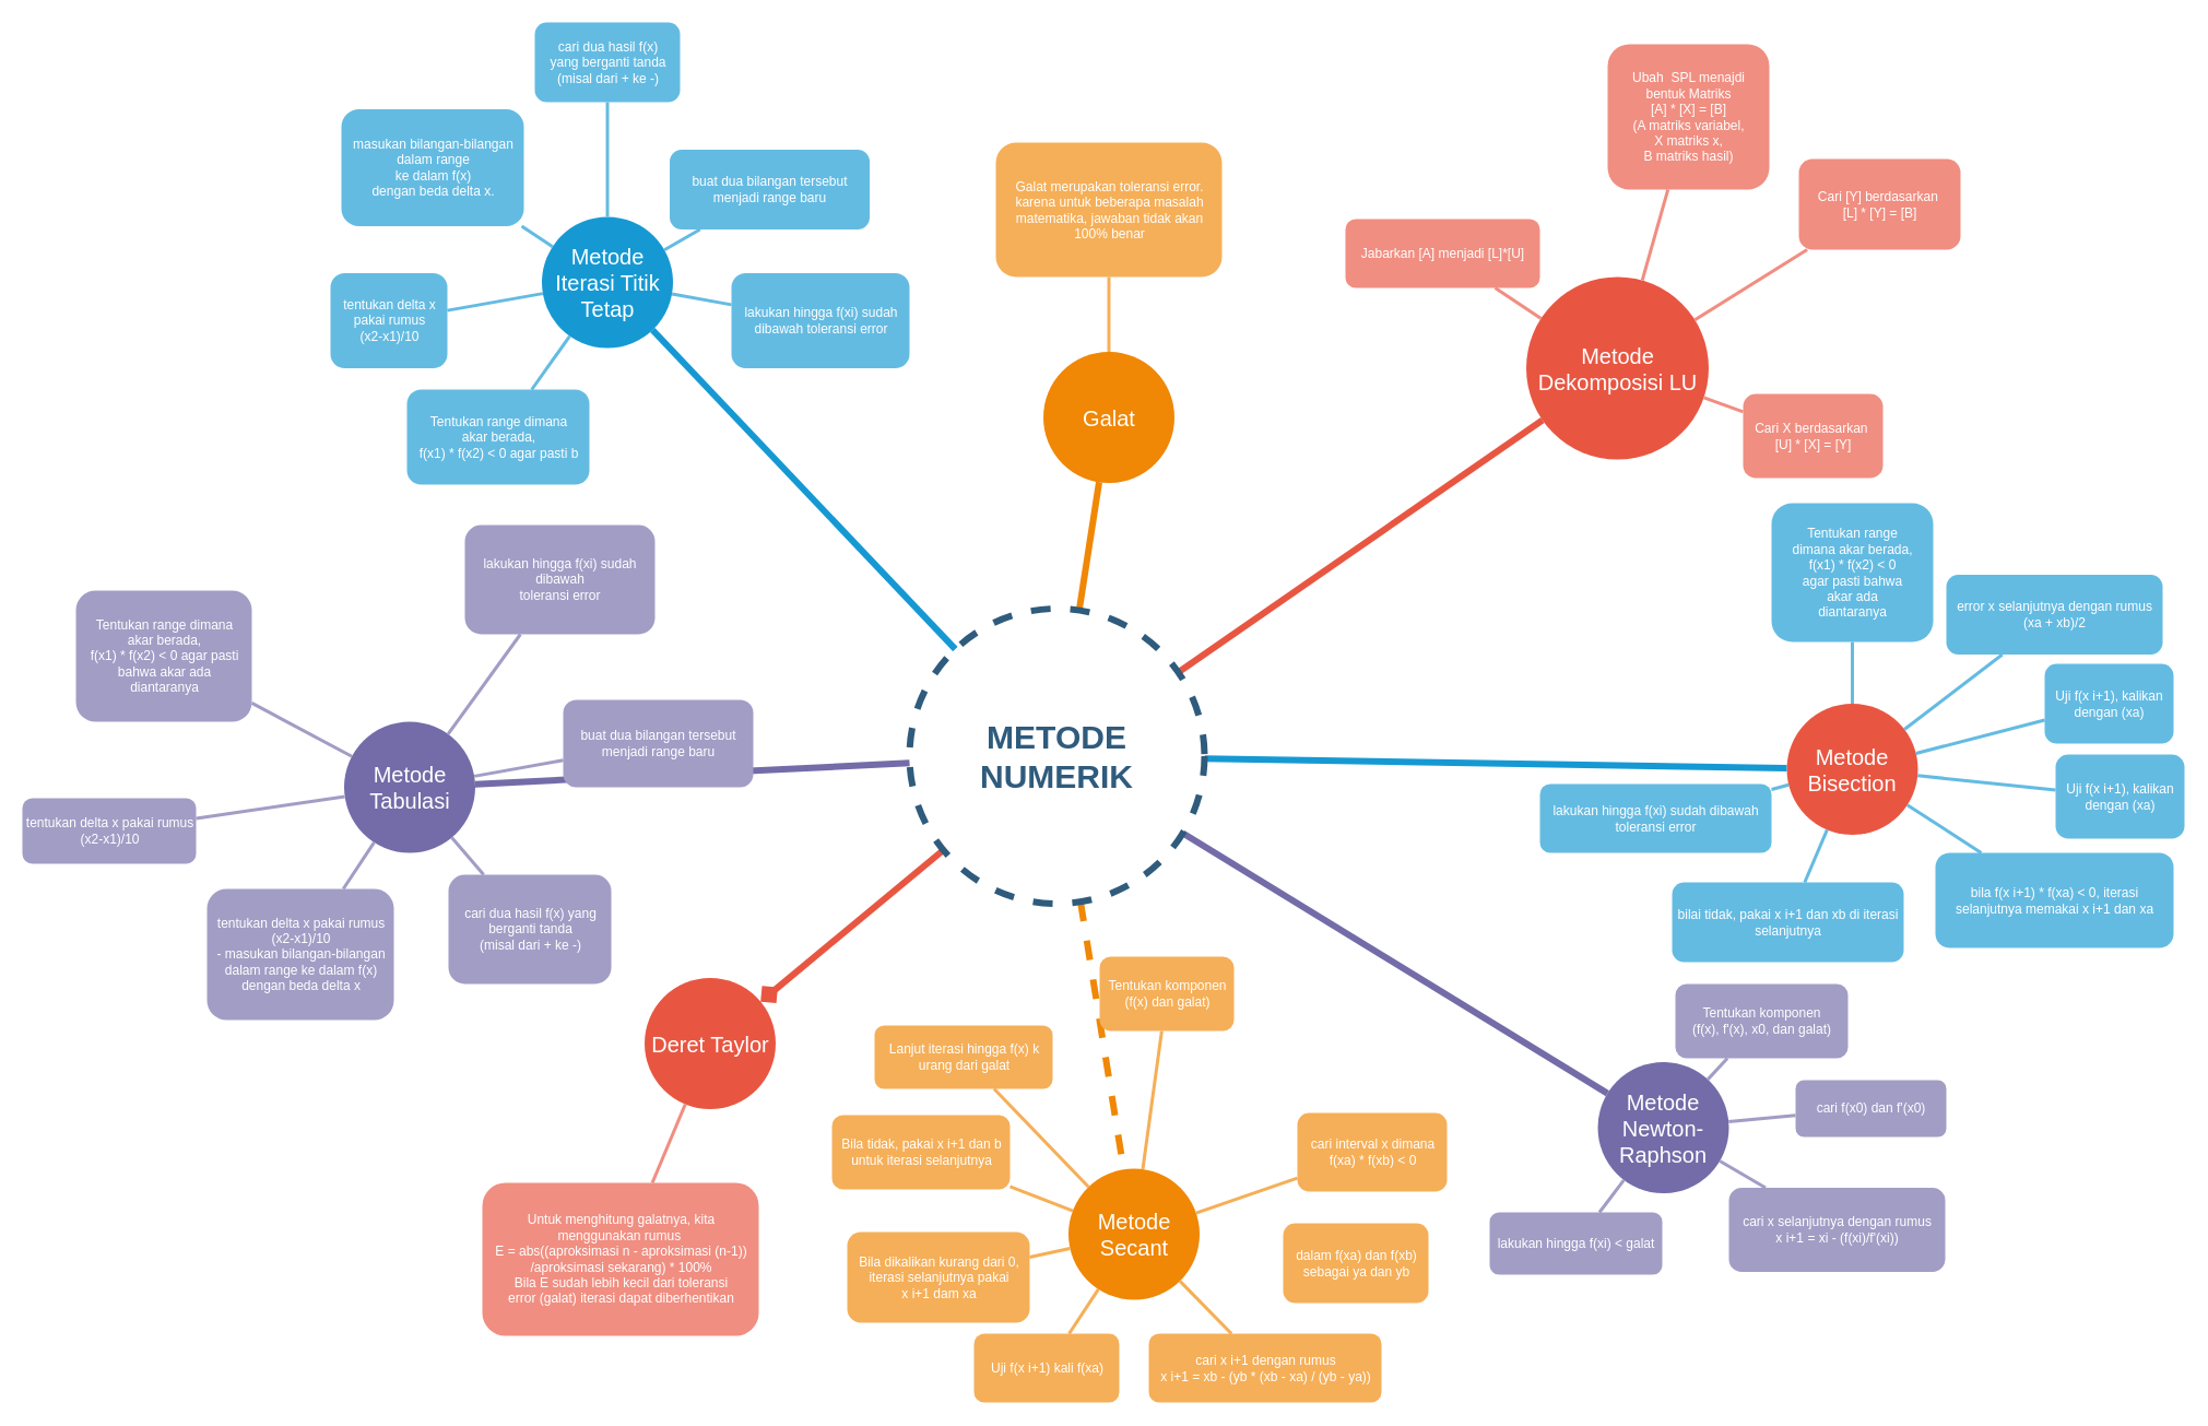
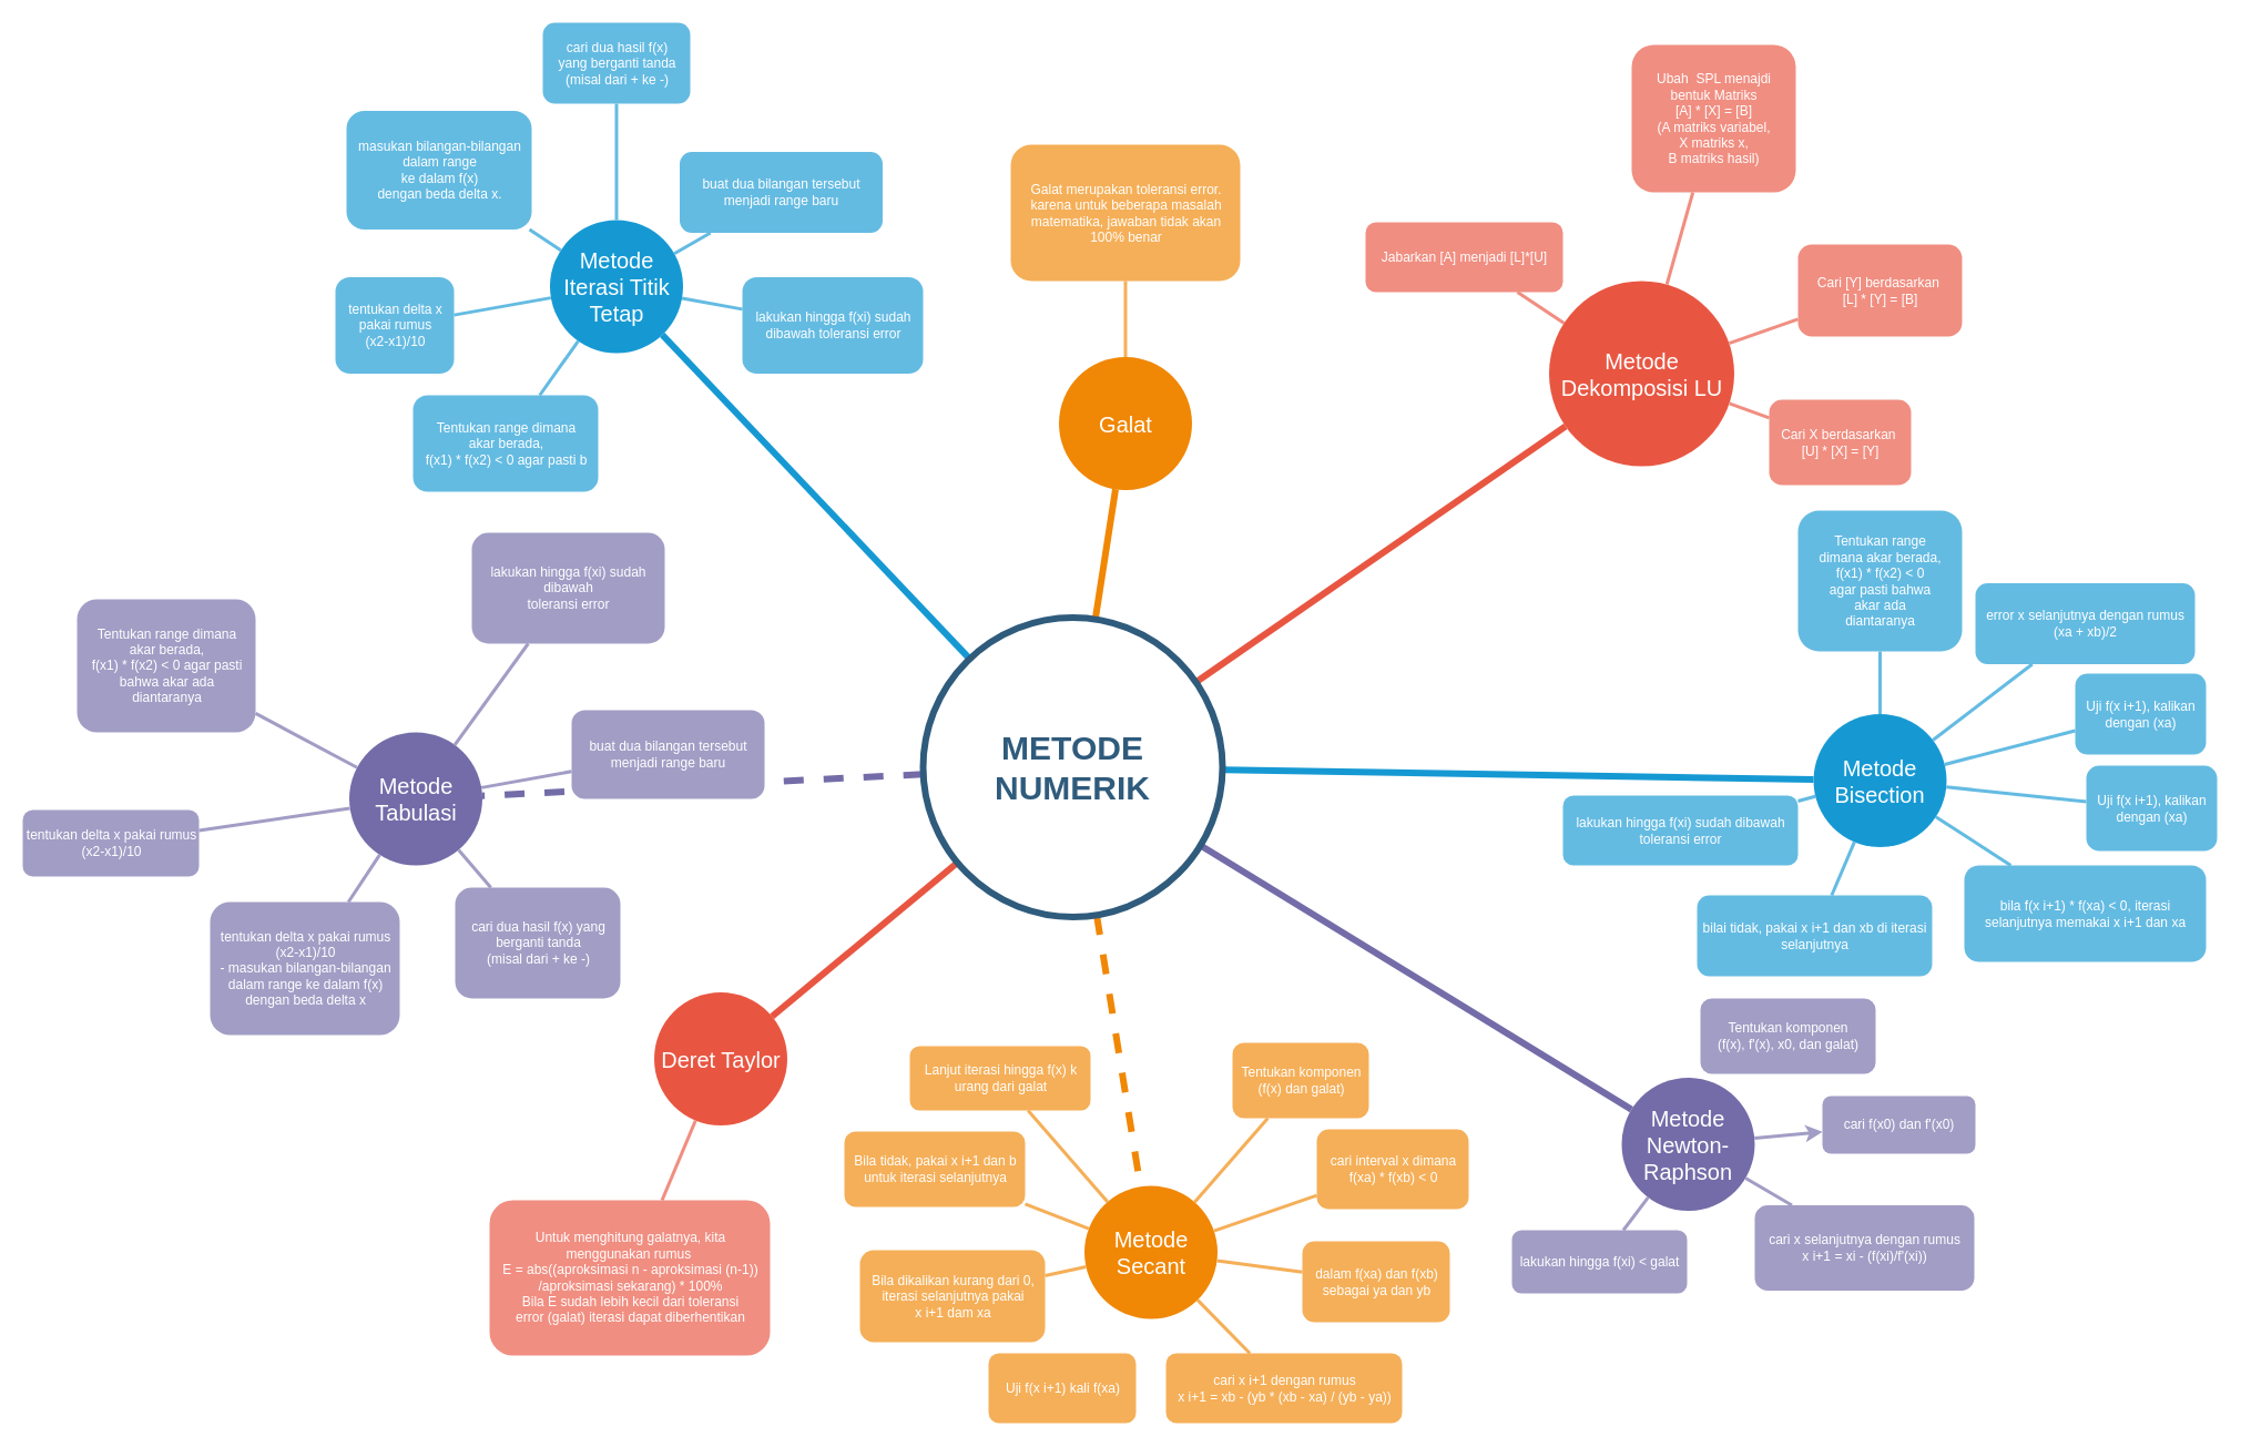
- <mxCell id="34" value="Cari [Y] berdasarkan&amp;nbsp;&lt;br/&gt;[L] * [Y] = [B]&lt;br/&gt;" style="rounded=1;fillColor=#f08e81;strokeColor=none;strokeWidth=3;shadow=0;html=1;fontColor=#FFFFFF;" parent="1" vertex="1"><mxGeometry x="1646" y="145" width="148" height="83" as="geometry" /></mxCell>
+ <mxCell id="34" value="Cari [Y] berdasarkan&amp;nbsp;&lt;br/&gt;[L] * [Y] = [B]&lt;br/&gt;" style="rounded=1;fillColor=#f08e81;strokeColor=none;strokeWidth=3;shadow=0;html=1;fontColor=#FFFFFF;" parent="1" vertex="1"><mxGeometry x="1621" y="220" width="148" height="83" as="geometry" /></mxCell>
- <mxCell id="79" value="METODE NUMERIK" style="ellipse;whiteSpace=wrap;html=1;shadow=0;fontFamily=Helvetica;fontSize=30;fontColor=#2F5B7C;align=center;strokeColor=#2F5B7C;strokeWidth=6;fillColor=#FFFFFF;fontStyle=1;gradientColor=none;dashed=1;" parent="1" vertex="1"><mxGeometry x="832" y="556.5" width="270" height="270" as="geometry" /></mxCell>
+ <mxCell id="79" value="METODE NUMERIK" style="ellipse;whiteSpace=wrap;html=1;shadow=0;fontFamily=Helvetica;fontSize=30;fontColor=#2F5B7C;align=center;strokeColor=#2F5B7C;strokeWidth=6;fillColor=#FFFFFF;fontStyle=1;gradientColor=none;" parent="1" vertex="1"><mxGeometry x="832" y="556.5" width="270" height="270" as="geometry" /></mxCell>
- <mxCell id="13" style="endArrow=none;strokeWidth=6;strokeColor=#736CA8;html=1;" parent="1" source="79" target="80" edge="1"><mxGeometry relative="1" as="geometry" /></mxCell>
+ <mxCell id="13" style="endArrow=none;strokeWidth=6;strokeColor=#736CA8;html=1;dashed=1;" parent="1" source="79" target="80" edge="1"><mxGeometry relative="1" as="geometry" /></mxCell>
- <mxCell id="5" value="Metode Bisection" style="ellipse;whiteSpace=wrap;html=1;shadow=0;fontFamily=Helvetica;fontSize=20;fontColor=#FFFFFF;align=center;strokeWidth=3;fillColor=#e85642;strokeColor=none;" parent="1" vertex="1"><mxGeometry x="1635" y="643.5" width="120" height="120" as="geometry" /></mxCell>
+ <mxCell id="5" value="Metode Bisection" style="ellipse;whiteSpace=wrap;html=1;shadow=0;fontFamily=Helvetica;fontSize=20;fontColor=#FFFFFF;align=center;strokeWidth=3;fillColor=#1699D3;strokeColor=none;" parent="1" vertex="1"><mxGeometry x="1635" y="643.5" width="120" height="120" as="geometry" /></mxCell>
- <mxCell id="16" value="" style="edgeStyle=none;endArrow=diamond;strokeWidth=6;strokeColor=#E85642;html=1;" parent="1" source="79" target="8" edge="1"><mxGeometry x="181" y="226.5" width="100" height="100" as="geometry"><mxPoint x="52" y="206.5" as="sourcePoint" /><mxPoint x="152" y="106.5" as="targetPoint" /></mxGeometry></mxCell>
+ <mxCell id="16" value="" style="edgeStyle=none;endArrow=none;strokeWidth=6;strokeColor=#E85642;html=1;" parent="1" source="79" target="8" edge="1"><mxGeometry x="181" y="226.5" width="100" height="100" as="geometry"><mxPoint x="52" y="206.5" as="sourcePoint" /><mxPoint x="152" y="106.5" as="targetPoint" /></mxGeometry></mxCell>
- <mxCell id="67" value="Tentukan komponen &lt;br/&gt;(f(x) dan galat)" style="rounded=1;fillColor=#f5af58;strokeColor=none;strokeWidth=3;shadow=0;html=1;fontColor=#FFFFFF;" parent="1" vertex="1"><mxGeometry x="1006" y="875" width="123" height="68" as="geometry" /></mxCell>
+ <mxCell id="67" value="Tentukan komponen &lt;br/&gt;(f(x) dan galat)" style="rounded=1;fillColor=#f5af58;strokeColor=none;strokeWidth=3;shadow=0;html=1;fontColor=#FFFFFF;" parent="1" vertex="1"><mxGeometry x="1111" y="940" width="123" height="68" as="geometry" /></mxCell>
- <mxCell id="66" value="Lanjut iterasi hingga f(x) k&lt;br&gt;urang dari galat" style="rounded=1;fillColor=#f5af58;strokeColor=none;strokeWidth=3;shadow=0;html=1;fontColor=#FFFFFF;" parent="1" vertex="1"><mxGeometry x="800" y="938" width="163" height="58" as="geometry" /></mxCell>
+ <mxCell id="66" value="Lanjut iterasi hingga f(x) k&lt;br&gt;urang dari galat" style="rounded=1;fillColor=#f5af58;strokeColor=none;strokeWidth=3;shadow=0;html=1;fontColor=#FFFFFF;" parent="1" vertex="1"><mxGeometry x="820" y="943" width="163" height="58" as="geometry" /></mxCell>
- <mxCell id="93" value="" style="edgeStyle=none;endArrow=none;strokeWidth=3;strokeColor=#A29DC5;html=1;" parent="1" source="6" target="54" edge="1"><mxGeometry x="-1294" y="-488.5" width="100" height="100" as="geometry"><mxPoint x="-1423" y="-508.5" as="sourcePoint" /><mxPoint x="-1323" y="-608.5" as="targetPoint" /></mxGeometry></mxCell>
- <mxCell id="57" value="" style="edgeStyle=none;endArrow=none;strokeWidth=3;strokeColor=#A29DC5;html=1;" parent="1" source="6" target="55" edge="1"><mxGeometry x="131" y="-183.5" width="100" height="100" as="geometry"><mxPoint x="2" y="-203.5" as="sourcePoint" /><mxPoint x="102" y="-303.5" as="targetPoint" /></mxGeometry></mxCell>
+ <mxCell id="57" value="" style="edgeStyle=none;endArrow=classic;strokeWidth=3;strokeColor=#A29DC5;html=1;" parent="1" source="6" target="55" edge="1"><mxGeometry x="131" y="-183.5" width="100" height="100" as="geometry"><mxPoint x="2" y="-203.5" as="sourcePoint" /><mxPoint x="102" y="-303.5" as="targetPoint" /></mxGeometry></mxCell>
+ <mxCell id="70" value="" style="edgeStyle=none;endArrow=none;strokeWidth=3;strokeColor=#F5AF58;html=1;" parent="1" source="7" target="61" edge="1"><mxGeometry x="186.5" y="-81" width="100" height="100" as="geometry"><mxPoint x="57.5" y="-101" as="sourcePoint" /><mxPoint x="157.5" y="-201" as="targetPoint" /></mxGeometry></mxCell>
- <mxCell id="72" value="" style="edgeStyle=none;endArrow=none;strokeWidth=3;strokeColor=#F5AF58;html=1;" parent="1" source="7" target="63" edge="1"><mxGeometry x="186.5" y="-81" width="100" height="100" as="geometry"><mxPoint x="57.5" y="-101" as="sourcePoint" /><mxPoint x="157.5" y="-201" as="targetPoint" /></mxGeometry></mxCell>
